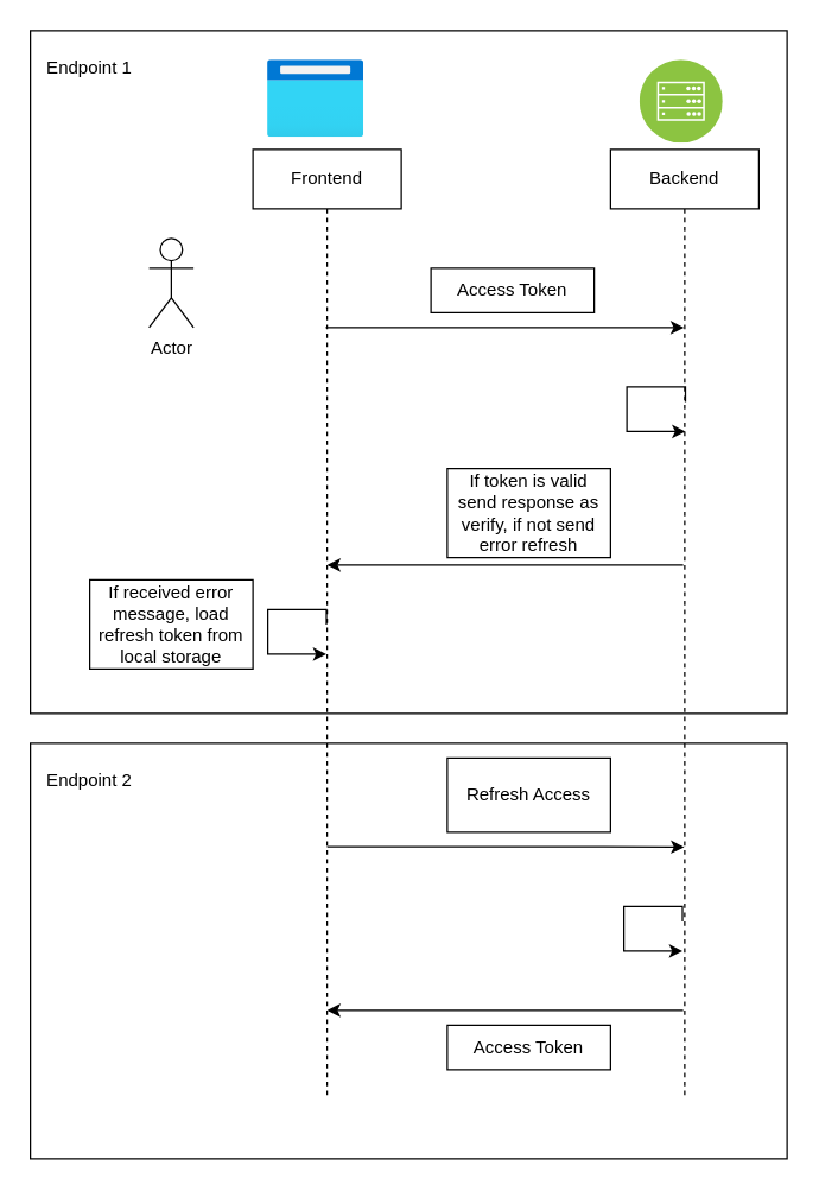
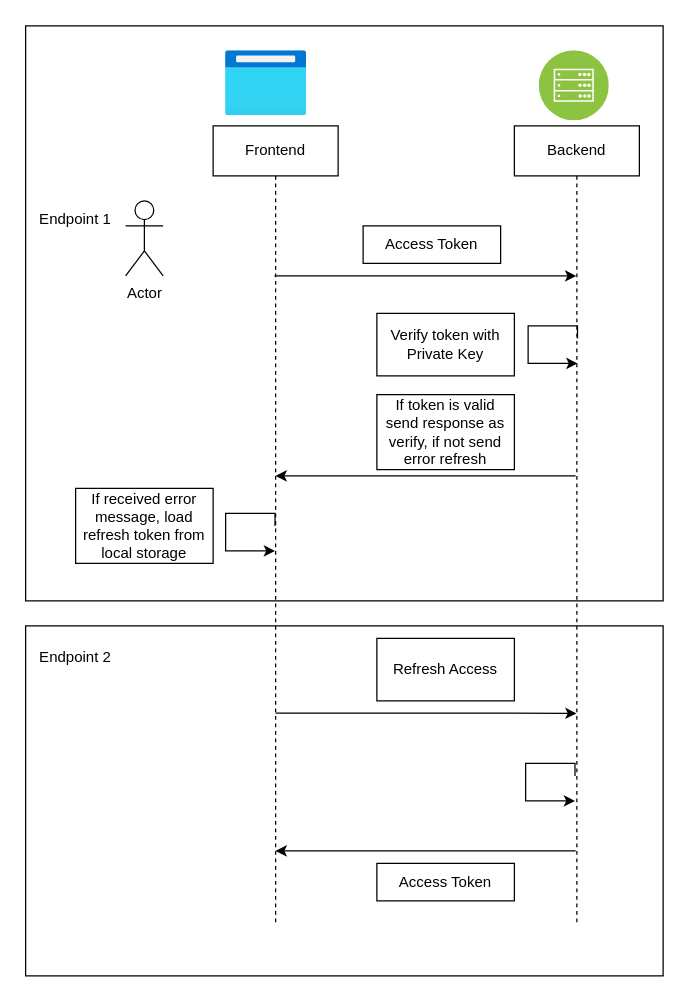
- <mxCell id="22" value="Endpoint 1" style="text;html=1;align=center;verticalAlign=middle;whiteSpace=wrap;rounded=0;" vertex="1" parent="1"><mxGeometry x="30" y="30" width="60" height="30" as="geometry" /></mxCell>
+ <mxCell id="22" value="Endpoint 1" style="text;html=1;align=center;verticalAlign=middle;whiteSpace=wrap;rounded=0;" vertex="1" parent="1"><mxGeometry x="30" y="160" width="60" height="30" as="geometry" /></mxCell>
+ <mxCell id="9" value="Verify token with Private Key" style="html=1;whiteSpace=wrap;" parent="1" vertex="1"><mxGeometry x="301" y="250" width="110" height="50" as="geometry" /></mxCell>
